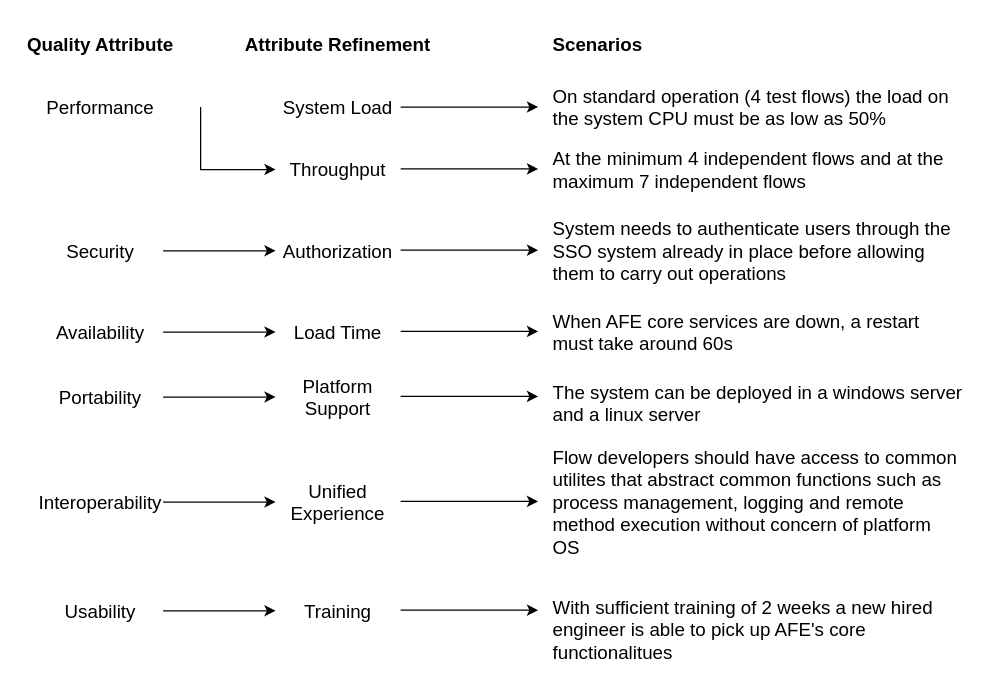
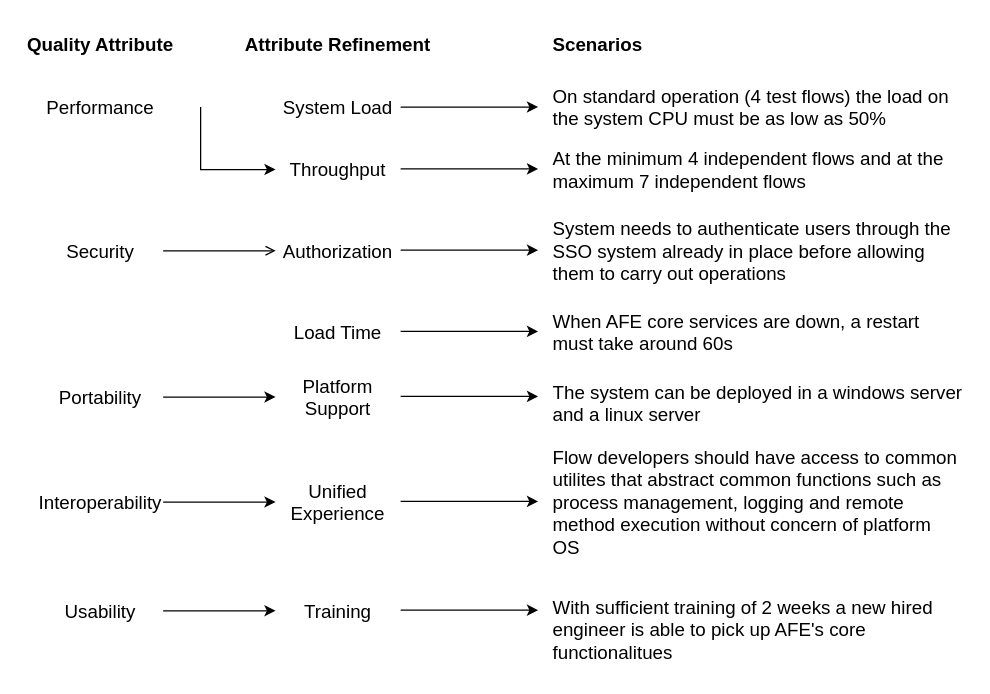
- <mxCell id="21" value="" style="endArrow=classic;html=1;rounded=0;fontSize=15;exitX=1;exitY=0.5;exitDx=0;exitDy=0;align=center;entryX=0;entryY=0.5;entryDx=0;entryDy=0;" parent="1" source="16" target="17" edge="1"><mxGeometry width="50" height="50" relative="1" as="geometry"><mxPoint x="140" y="110" as="sourcePoint" /><mxPoint x="230" y="110" as="targetPoint" /></mxGeometry></mxCell>
+ <mxCell id="21" value="" style="endArrow=open;html=1;rounded=0;fontSize=15;exitX=1;exitY=0.5;exitDx=0;exitDy=0;align=center;entryX=0;entryY=0.5;entryDx=0;entryDy=0;" parent="1" source="16" target="17" edge="1"><mxGeometry width="50" height="50" relative="1" as="geometry"><mxPoint x="140" y="110" as="sourcePoint" /><mxPoint x="230" y="110" as="targetPoint" /></mxGeometry></mxCell>
- <mxCell id="7" value="&lt;font style=&quot;font-size: 15px&quot;&gt;Availability&lt;/font&gt;" style="text;html=1;strokeColor=none;fillColor=none;align=center;verticalAlign=middle;whiteSpace=wrap;rounded=0;" parent="1" vertex="1"><mxGeometry x="30" y="250" width="100" height="30" as="geometry" /></mxCell>
- <mxCell id="20" value="" style="endArrow=classic;html=1;rounded=0;fontSize=15;exitX=1;exitY=0.5;exitDx=0;exitDy=0;align=center;entryX=0;entryY=0.5;entryDx=0;entryDy=0;" parent="1" source="7" target="8" edge="1"><mxGeometry width="50" height="50" relative="1" as="geometry"><mxPoint x="140" y="175" as="sourcePoint" /><mxPoint x="230" y="175" as="targetPoint" /></mxGeometry></mxCell>
